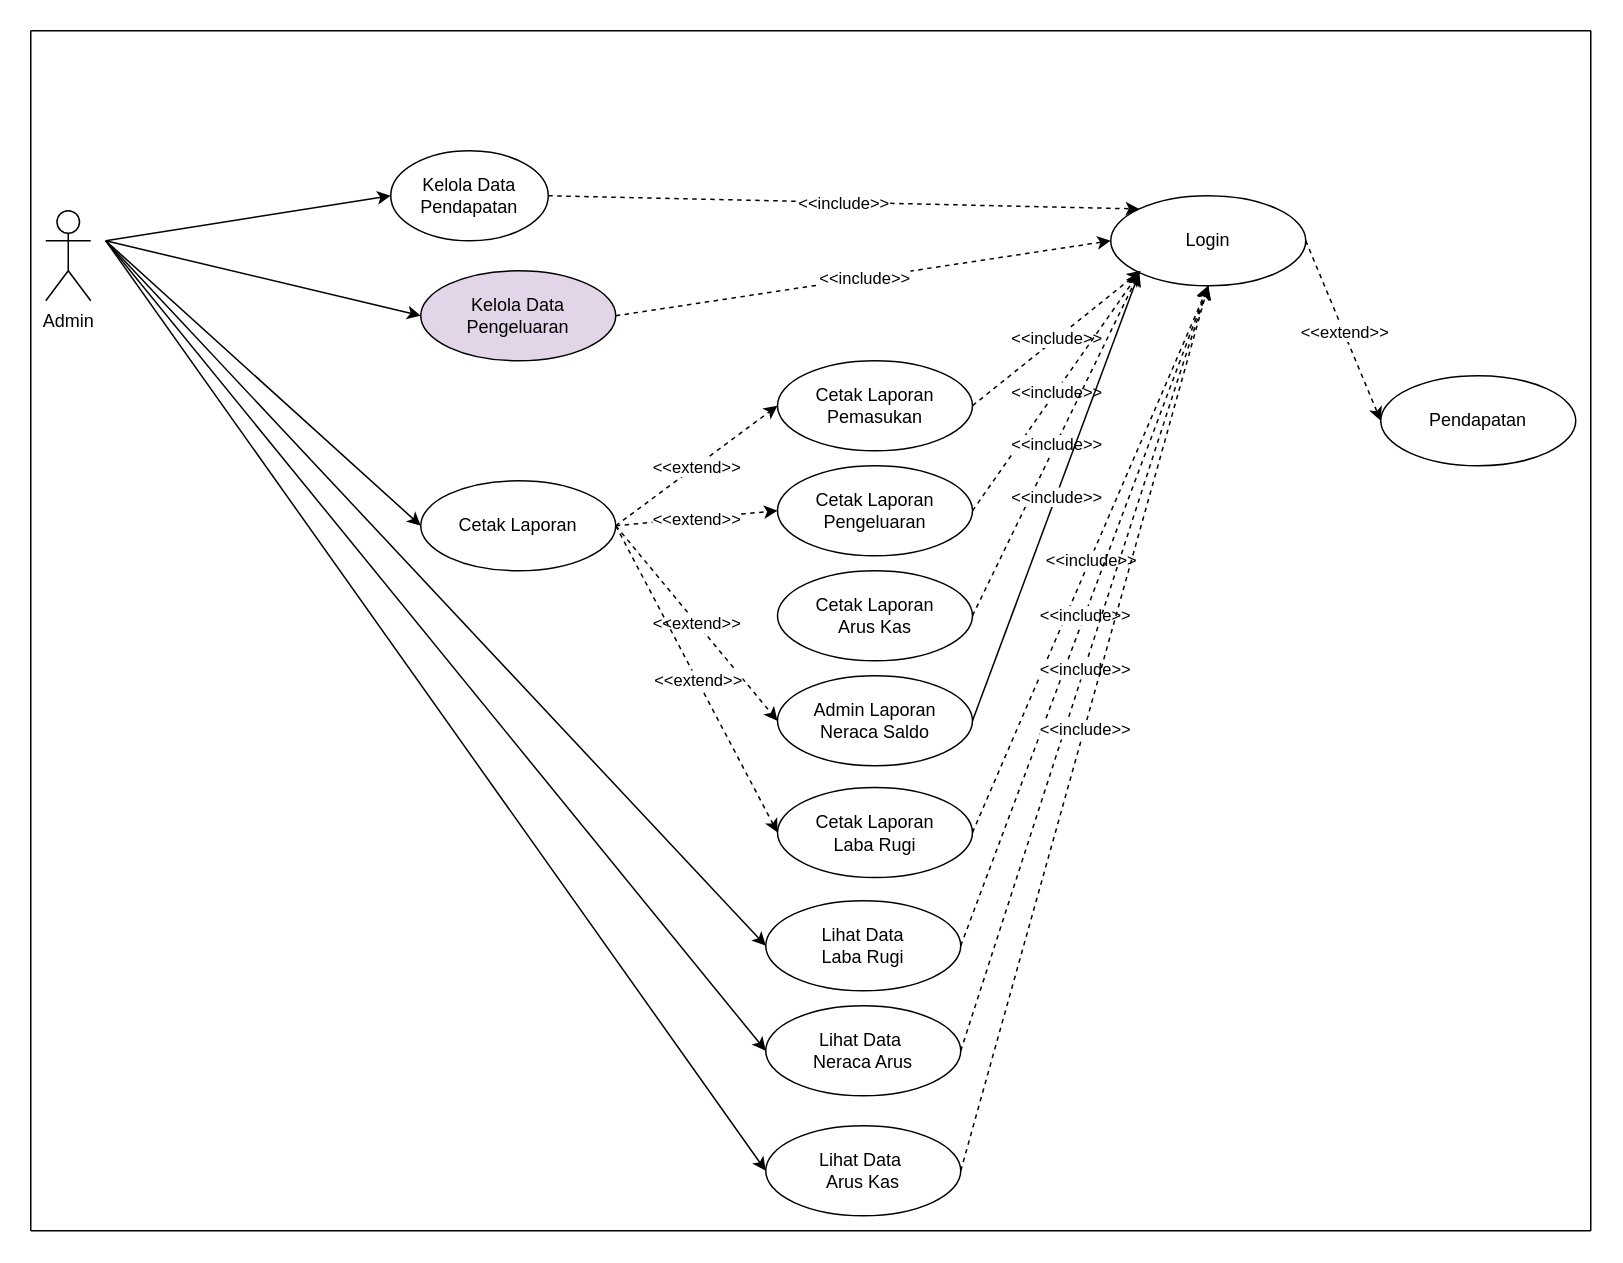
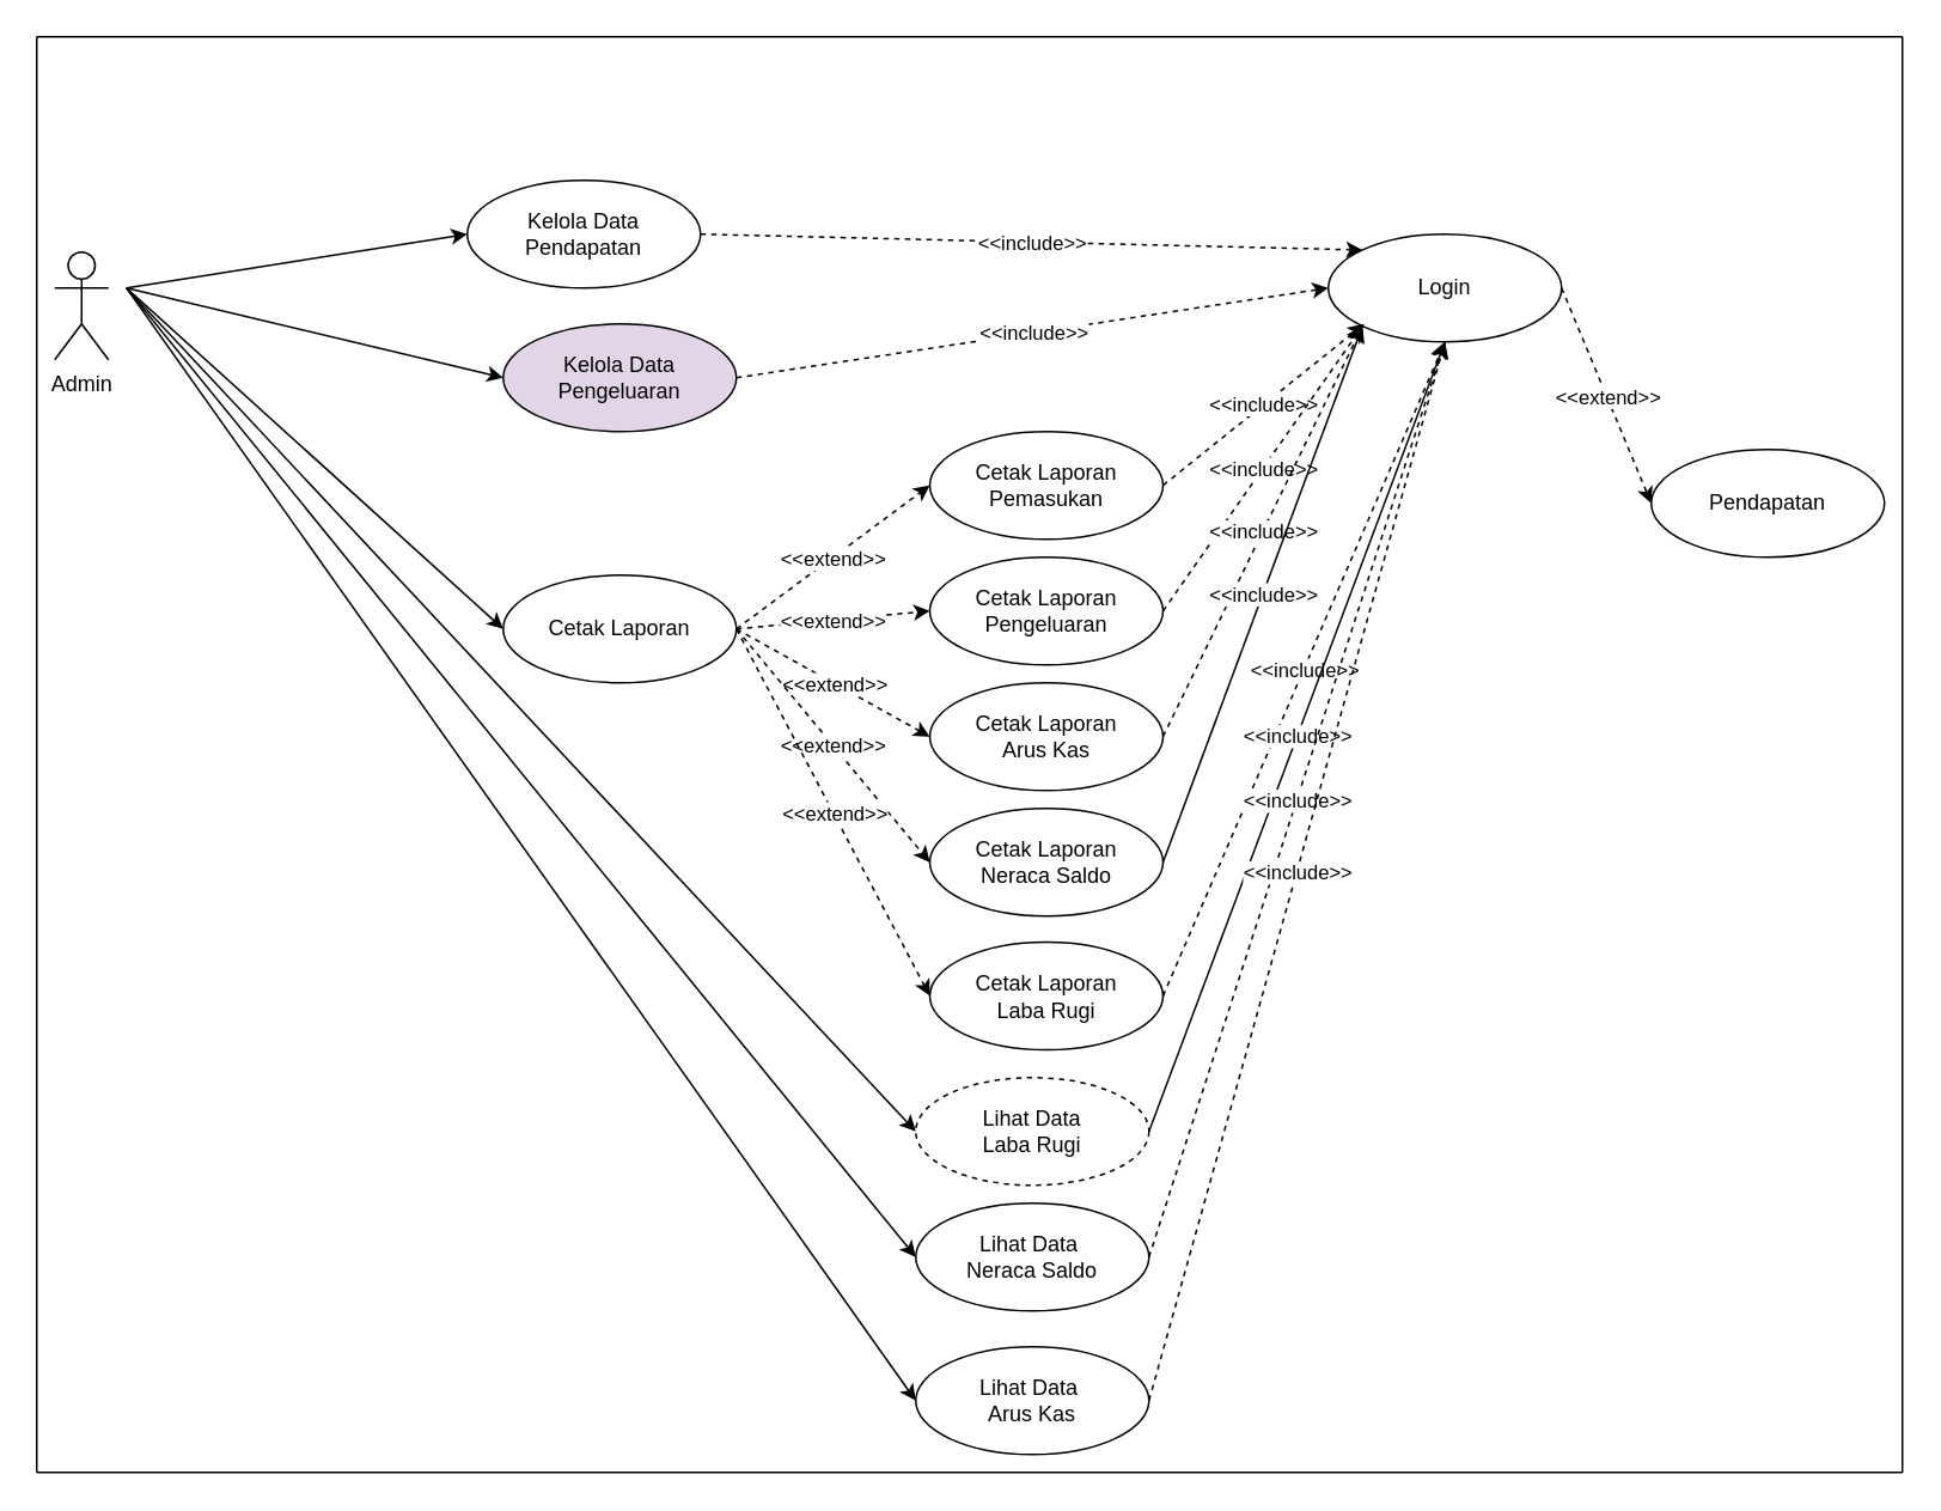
- <mxCell id="3" value="Kelola Data Pendapatan" style="ellipse;whiteSpace=wrap;html=1;" vertex="1" parent="1"><mxGeometry x="260" y="100" width="105" height="60" as="geometry" /></mxCell>
+ <mxCell id="3" value="Kelola Data Pendapatan" style="ellipse;whiteSpace=wrap;html=1;" vertex="1" parent="1"><mxGeometry x="260" y="100" width="130" height="60" as="geometry" /></mxCell>
- <mxCell id="48" value="" style="endArrow=classic;html=1;dashed=1;entryX=0.5;entryY=1;entryDx=0;entryDy=0;exitX=1;exitY=0.5;exitDx=0;exitDy=0;" edge="1" parent="1" source="16" target="6"><mxGeometry relative="1" as="geometry"><mxPoint x="657.83" y="564.5" as="sourcePoint" /><mxPoint x="815" y="200" as="targetPoint" /></mxGeometry></mxCell>
+ <mxCell id="48" value="" style="endArrow=classic;html=1;dashed=0;entryX=0.5;entryY=1;entryDx=0;entryDy=0;exitX=1;exitY=0.5;exitDx=0;exitDy=0;" edge="1" parent="1" source="16" target="6"><mxGeometry relative="1" as="geometry"><mxPoint x="657.83" y="564.5" as="sourcePoint" /><mxPoint x="815" y="200" as="targetPoint" /></mxGeometry></mxCell>
+ <mxCell id="32" value="" style="endArrow=classic;html=1;exitX=1;exitY=0.5;exitDx=0;exitDy=0;entryX=0;entryY=0.5;entryDx=0;entryDy=0;dashed=1;" edge="1" parent="1" source="5" target="27"><mxGeometry relative="1" as="geometry"><mxPoint x="414" y="380" as="sourcePoint" /><mxPoint x="527.83" y="350" as="targetPoint" /></mxGeometry></mxCell>
+ <mxCell id="33" value="&amp;lt;&amp;lt;extend&amp;gt;&amp;gt;" style="edgeLabel;resizable=0;html=1;align=center;verticalAlign=middle;" connectable="0" vertex="1" parent="32"><mxGeometry relative="1" as="geometry" /></mxCell>
- <mxCell id="28" value="Admin Laporan&lt;br&gt;Neraca Saldo" style="ellipse;whiteSpace=wrap;html=1;" vertex="1" parent="1"><mxGeometry x="517.83" y="450" width="130" height="60" as="geometry" /></mxCell>
+ <mxCell id="28" value="Cetak Laporan&lt;br&gt;Neraca Saldo" style="ellipse;whiteSpace=wrap;html=1;" vertex="1" parent="1"><mxGeometry x="517.83" y="450" width="130" height="60" as="geometry" /></mxCell>
- <mxCell id="16" value="Lihat Data &lt;br&gt;Laba Rugi" style="ellipse;whiteSpace=wrap;html=1;" vertex="1" parent="1"><mxGeometry x="510" y="600" width="130" height="60" as="geometry" /></mxCell>
+ <mxCell id="16" value="Lihat Data &lt;br&gt;Laba Rugi" style="ellipse;whiteSpace=wrap;html=1;dashed=1;" vertex="1" parent="1"><mxGeometry x="510" y="600" width="130" height="60" as="geometry" /></mxCell>
- <mxCell id="17" value="Lihat Data&amp;nbsp;&lt;br&gt;Neraca Arus" style="ellipse;whiteSpace=wrap;html=1;" vertex="1" parent="1"><mxGeometry x="510" y="670" width="130" height="60" as="geometry" /></mxCell>
+ <mxCell id="17" value="Lihat Data&amp;nbsp;&lt;br&gt;Neraca Saldo" style="ellipse;whiteSpace=wrap;html=1;" vertex="1" parent="1"><mxGeometry x="510" y="670" width="130" height="60" as="geometry" /></mxCell>
